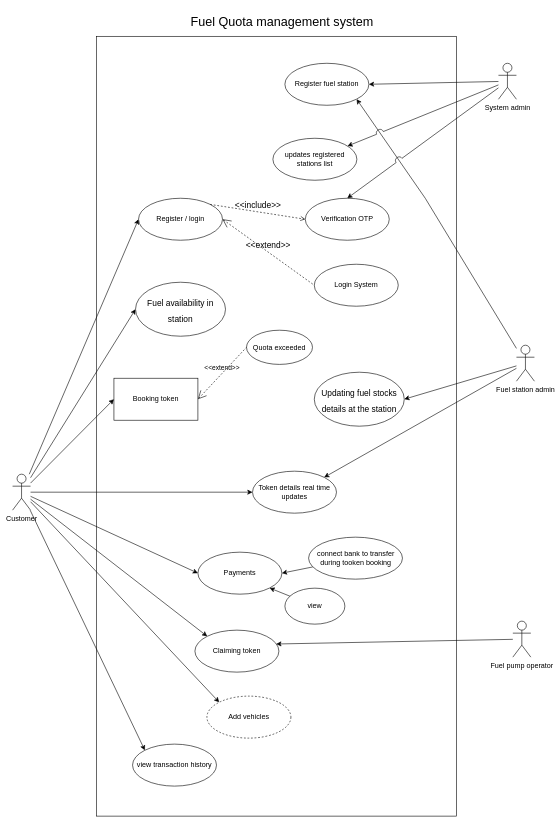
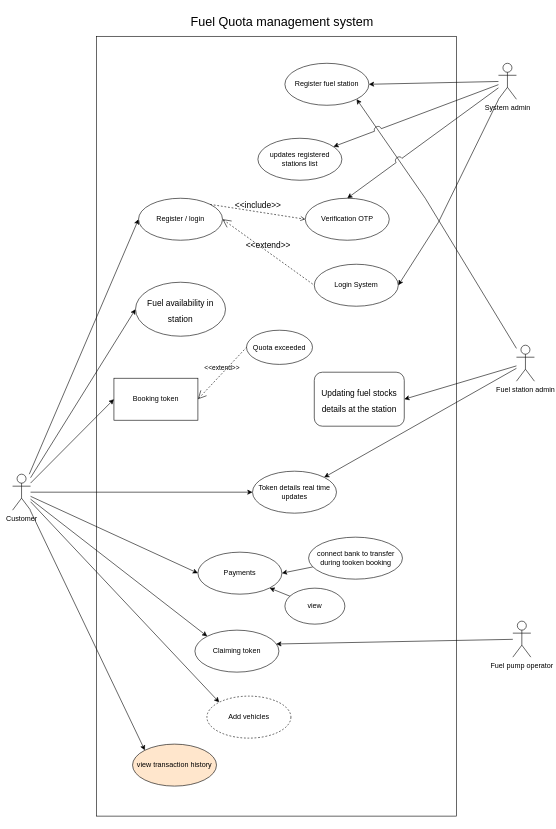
- <mxCell id="42" value="updates registered stations list" style="ellipse;whiteSpace=wrap;html=1;" parent="1" vertex="1"><mxGeometry x="454" y="230" width="140" height="70" as="geometry" /></mxCell>
+ <mxCell id="42" value="updates registered stations list" style="ellipse;whiteSpace=wrap;html=1;" parent="1" vertex="1"><mxGeometry x="429" y="230" width="140" height="70" as="geometry" /></mxCell>
+ <mxCell id="40" style="edgeStyle=none;rounded=0;jumpStyle=arc;jumpSize=12;html=1;entryX=1;entryY=0.5;entryDx=0;entryDy=0;fontSize=14;" parent="1" source="41" target="15" edge="1"><mxGeometry relative="1" as="geometry"><Array as="points"><mxPoint x="730" y="370" /></Array></mxGeometry></mxCell>
- <mxCell id="21" value="&lt;span style=&quot;font-size: 14px&quot;&gt;Updating fuel stocks details at the station&lt;/span&gt;" style="ellipse;whiteSpace=wrap;html=1;fontSize=21;fillColor=default;" parent="1" vertex="1"><mxGeometry x="523" y="620" width="150" height="90" as="geometry" /></mxCell>
+ <mxCell id="21" value="&lt;span style=&quot;font-size: 14px&quot;&gt;Updating fuel stocks details at the station&lt;/span&gt;" style="whiteSpace=wrap;html=1;fontSize=21;fillColor=default;rounded=1;" parent="1" vertex="1"><mxGeometry x="523" y="620" width="150" height="90" as="geometry" /></mxCell>
- <mxCell id="27" value="view transaction history" style="ellipse;whiteSpace=wrap;html=1;" parent="1" vertex="1"><mxGeometry x="220" y="1240" width="140" height="70" as="geometry" /></mxCell>
+ <mxCell id="27" value="view transaction history" style="ellipse;whiteSpace=wrap;html=1;fillColor=#ffe6cc;" parent="1" vertex="1"><mxGeometry x="220" y="1240" width="140" height="70" as="geometry" /></mxCell>
